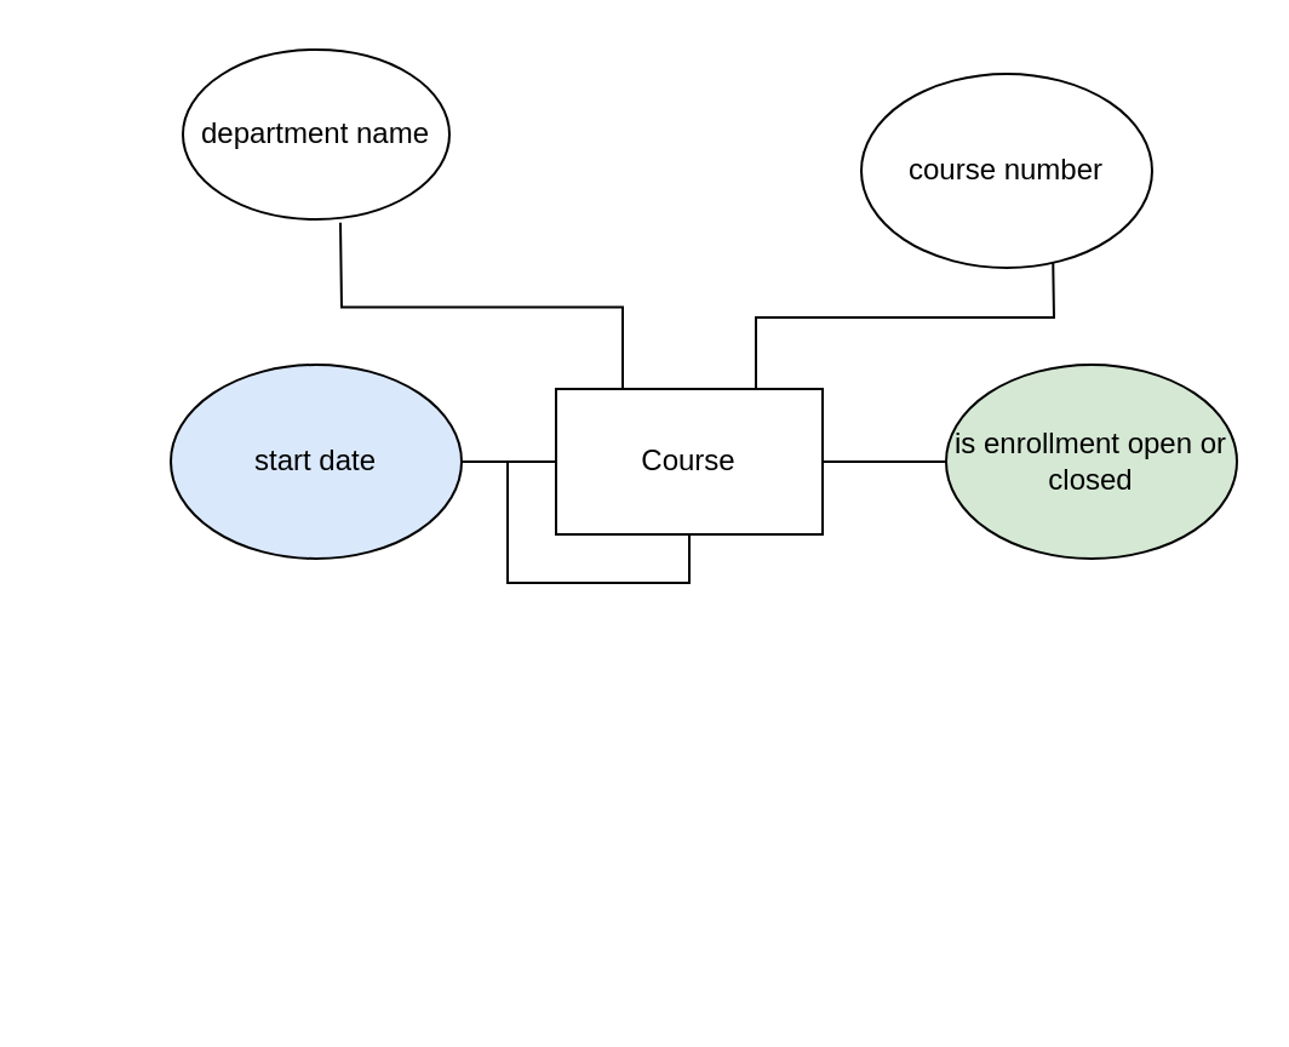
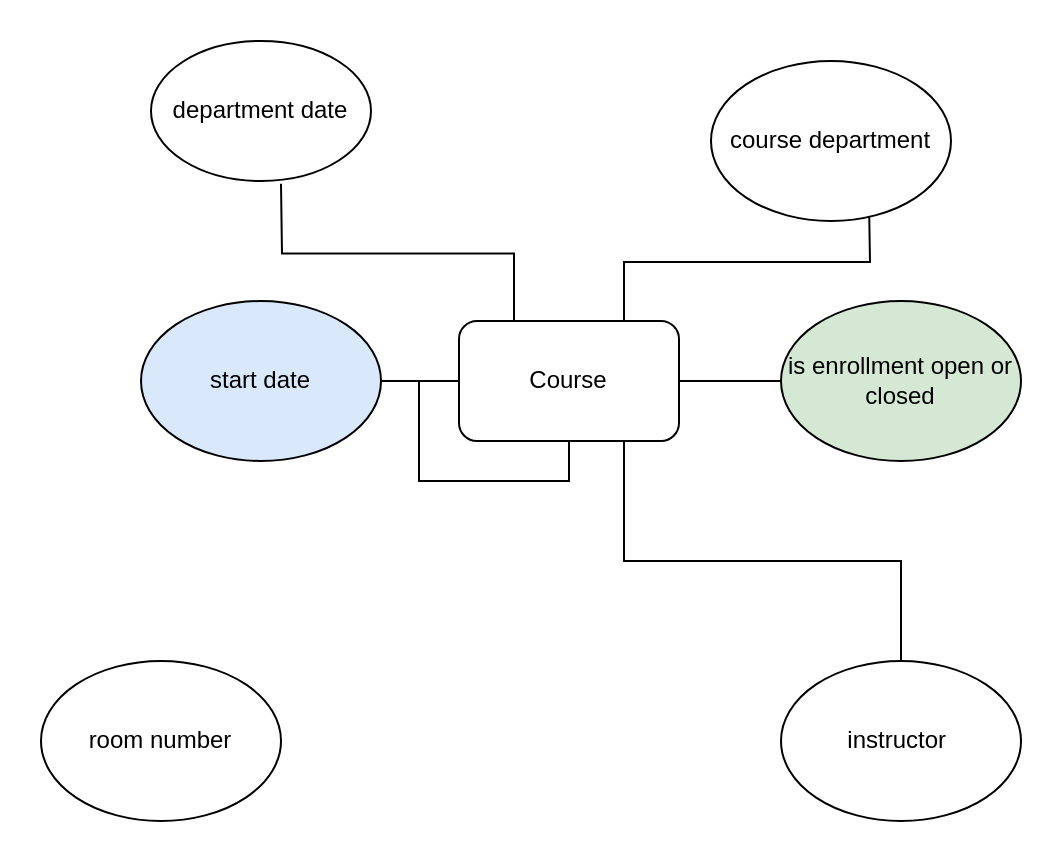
- <mxCell id="9" value="department name" style="ellipse;whiteSpace=wrap;html=1;" parent="1" vertex="1"><mxGeometry x="75" width="110" height="70" as="geometry" y="20" /></mxCell>
+ <mxCell id="9" value="department date" style="ellipse;whiteSpace=wrap;html=1;" parent="1" vertex="1"><mxGeometry x="75" width="110" height="70" as="geometry" y="20" /></mxCell>
- <mxCell id="10" value="course number" style="ellipse;whiteSpace=wrap;html=1;" parent="1" vertex="1"><mxGeometry x="355" y="30" width="120" height="80" as="geometry" /></mxCell>
+ <mxCell id="10" value="course department" style="ellipse;whiteSpace=wrap;html=1;" parent="1" vertex="1"><mxGeometry x="355" y="30" width="120" height="80" as="geometry" /></mxCell>
- <mxCell id="8" value="Course" style="rounded=0;whiteSpace=wrap;html=1;" parent="1" vertex="1"><mxGeometry x="229" y="160" width="110" height="60" as="geometry" /></mxCell>
+ <mxCell id="8" value="Course" style="whiteSpace=wrap;html=1;rounded=1;" parent="1" vertex="1"><mxGeometry x="229" y="160" width="110" height="60" as="geometry" /></mxCell>
+ <mxCell id="5" style="edgeStyle=orthogonalEdgeStyle;rounded=0;orthogonalLoop=1;jettySize=auto;html=1;exitX=0.75;exitY=1;exitDx=0;exitDy=0;entryX=0.5;entryY=1;entryDx=0;entryDy=0;endArrow=none;endFill=0;" edge="1" parent="1" source="8" target="12"><mxGeometry relative="1" as="geometry"><mxPoint x="408.32" y="302.64" as="targetPoint" /><Array as="points"><mxPoint x="312" y="280" /><mxPoint x="450" y="280" /></Array></mxGeometry></mxCell>
+ <mxCell id="11" value="room number" style="ellipse;whiteSpace=wrap;html=1;" parent="1" vertex="1"><mxGeometry x="20" y="330" width="120" height="80" as="geometry" /></mxCell>
+ <mxCell id="12" value="instructor&amp;nbsp;" style="ellipse;whiteSpace=wrap;html=1;direction=west;" parent="1" vertex="1"><mxGeometry x="390" y="330" width="120" height="80" as="geometry" /></mxCell>
